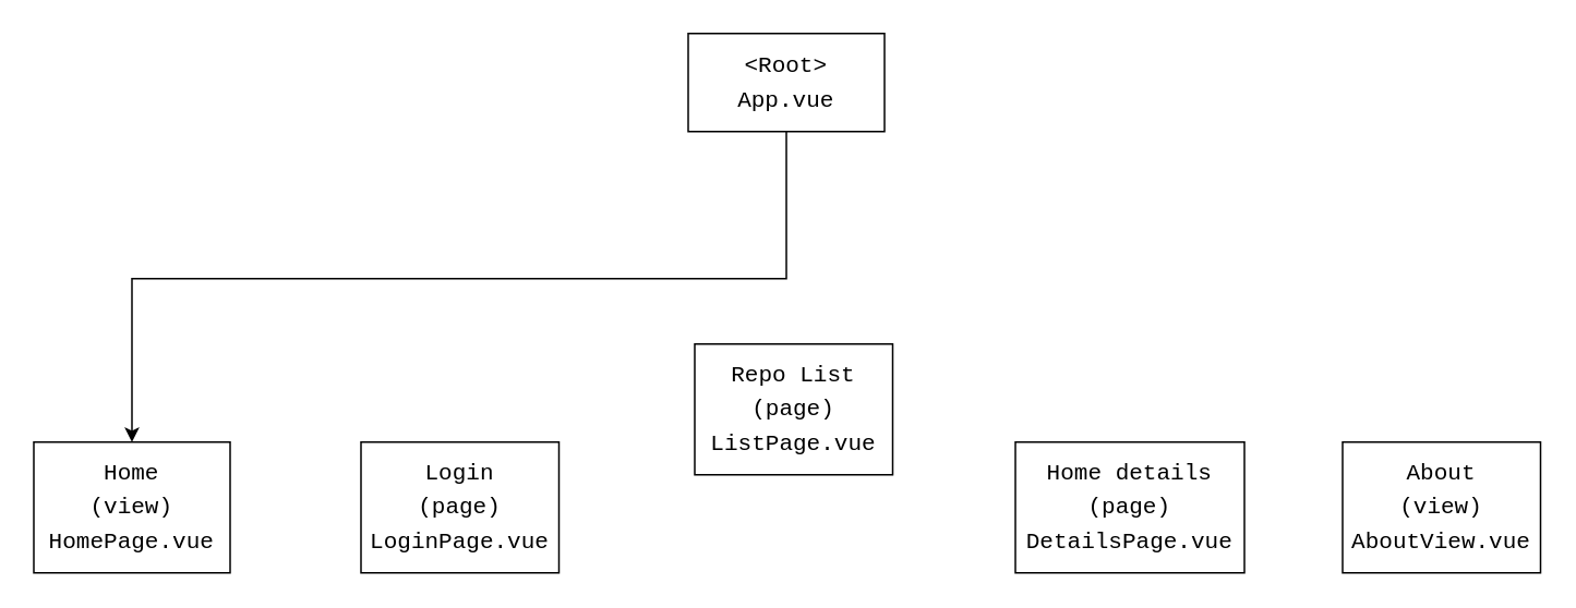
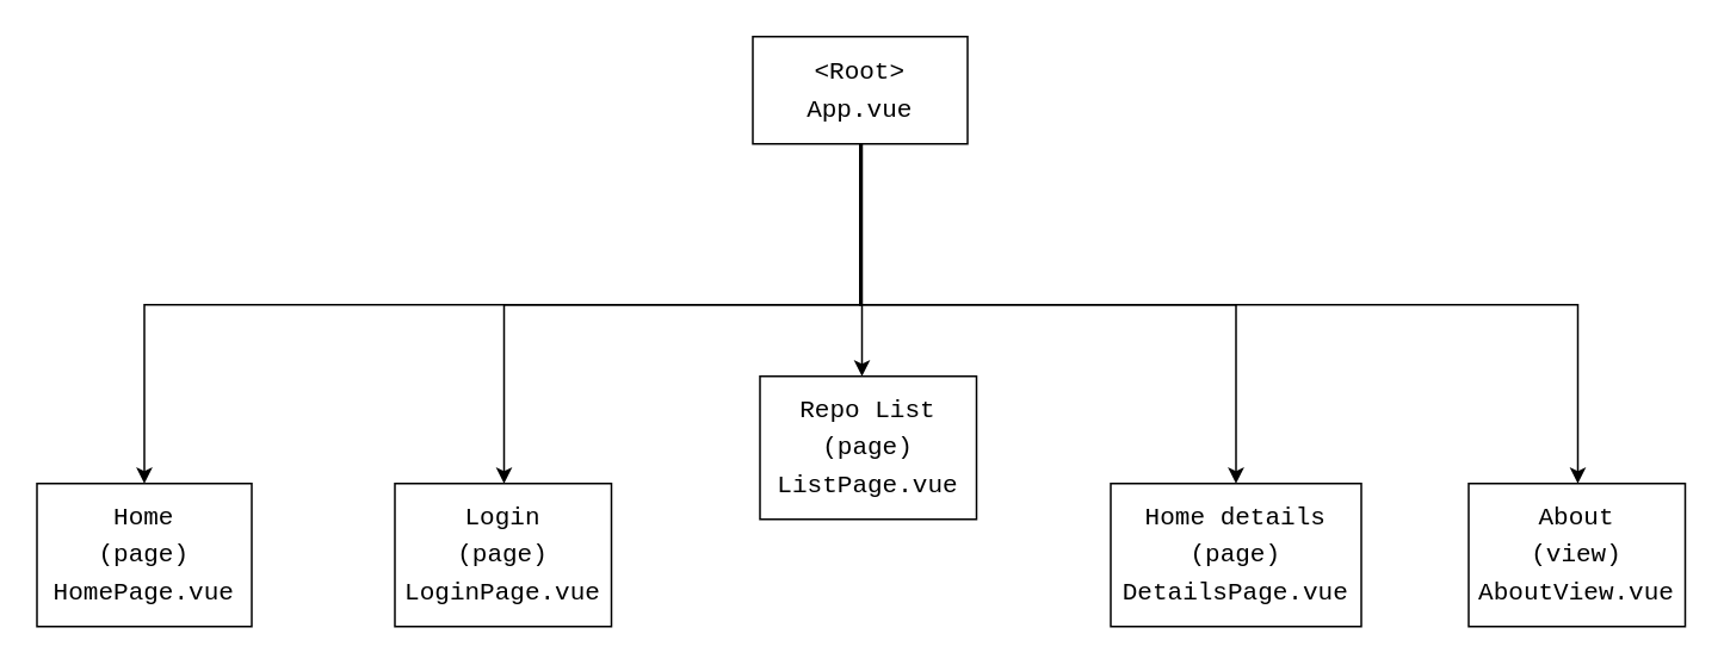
+ <mxCell id="6" style="edgeStyle=orthogonalEdgeStyle;rounded=0;orthogonalLoop=1;jettySize=auto;html=1;" edge="1" parent="1" source="7" target="12"><mxGeometry relative="1" as="geometry"><Array as="points"><mxPoint x="480" y="170" /><mxPoint x="881" y="170" /></Array></mxGeometry></mxCell>
+ <mxCell id="4" style="edgeStyle=orthogonalEdgeStyle;rounded=0;orthogonalLoop=1;jettySize=auto;html=1;" edge="1" parent="1" source="7" target="10"><mxGeometry relative="1" as="geometry"><Array as="points"><mxPoint x="481" y="130" /><mxPoint x="481" y="130" /></Array></mxGeometry></mxCell>
+ <mxCell id="3" style="edgeStyle=orthogonalEdgeStyle;rounded=0;orthogonalLoop=1;jettySize=auto;html=1;" edge="1" parent="1" source="7" target="9"><mxGeometry relative="1" as="geometry"><Array as="points"><mxPoint x="480" y="170" /><mxPoint x="281" y="170" /></Array></mxGeometry></mxCell>
+ <mxCell id="5" style="edgeStyle=orthogonalEdgeStyle;rounded=0;orthogonalLoop=1;jettySize=auto;html=1;" edge="1" parent="1" source="7" target="11"><mxGeometry relative="1" as="geometry"><Array as="points"><mxPoint x="480" y="170" /><mxPoint x="690" y="170" /></Array></mxGeometry></mxCell>
- <mxCell id="8" value="&lt;div style=&quot;background-color: rgb(255, 255, 255); font-family: &amp;quot;MesloLGS NF&amp;quot;, Menlo, Monaco, &amp;quot;Courier New&amp;quot;, monospace; font-size: 14px; line-height: 21px;&quot;&gt;&lt;div&gt;Home&lt;/div&gt;&lt;div&gt;(view)&lt;/div&gt;&lt;div&gt;HomePage.vue&lt;/div&gt;&lt;/div&gt;" style="rounded=0;whiteSpace=wrap;html=1;" vertex="1" parent="1"><mxGeometry x="20" y="270" width="120" height="80" as="geometry" /></mxCell>
+ <mxCell id="8" value="&lt;div style=&quot;background-color: rgb(255, 255, 255); font-family: &amp;quot;MesloLGS NF&amp;quot;, Menlo, Monaco, &amp;quot;Courier New&amp;quot;, monospace; font-size: 14px; line-height: 21px;&quot;&gt;&lt;div&gt;Home&lt;/div&gt;&lt;div&gt;(page)&lt;/div&gt;&lt;div&gt;HomePage.vue&lt;/div&gt;&lt;/div&gt;" style="rounded=0;whiteSpace=wrap;html=1;" vertex="1" parent="1"><mxGeometry x="20" y="270" width="120" height="80" as="geometry" /></mxCell>
